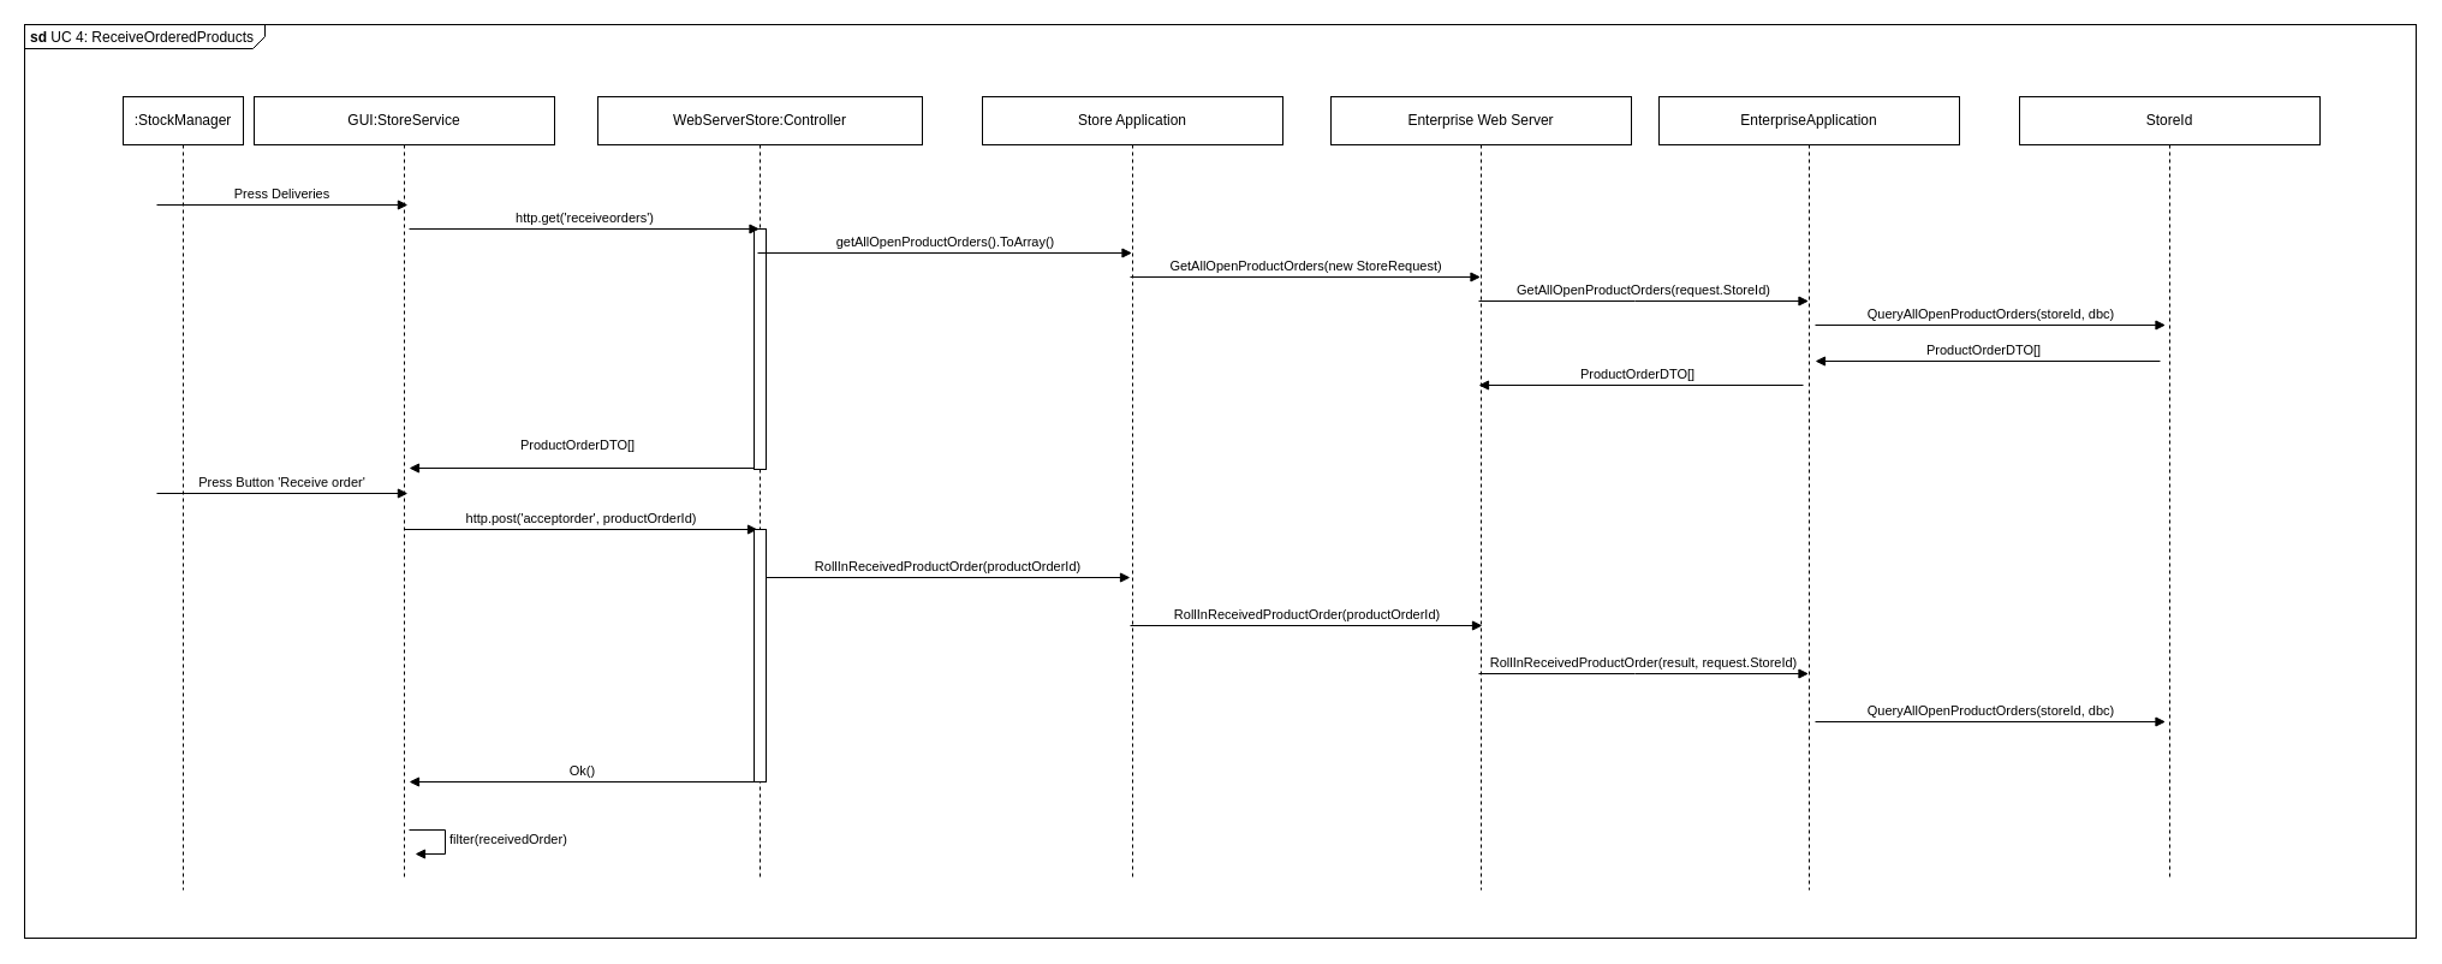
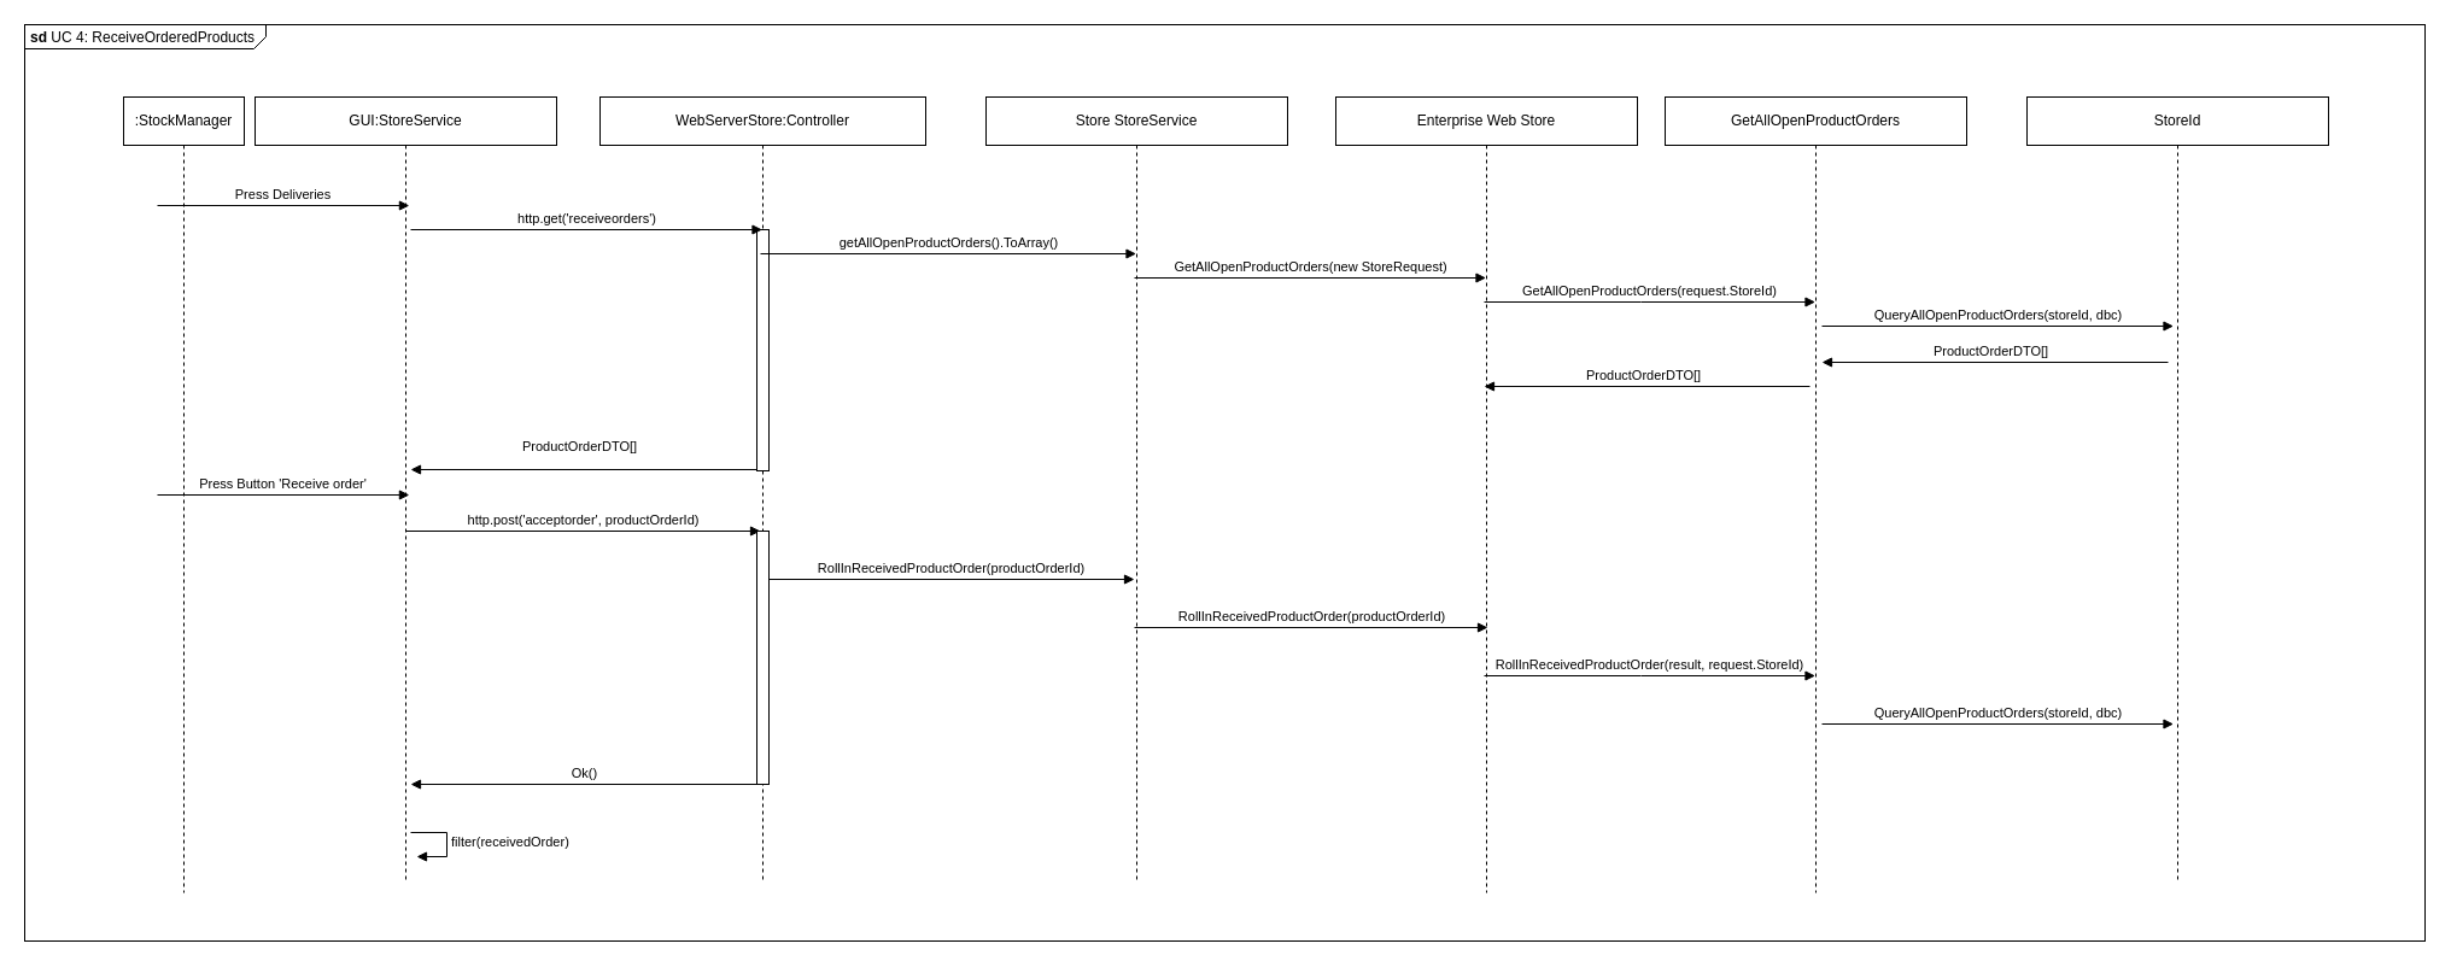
- <mxCell id="12" value="Store Application" style="shape=umlLifeline;perimeter=lifelinePerimeter;whiteSpace=wrap;html=1;container=1;collapsible=0;recursiveResize=0;outlineConnect=0;" parent="1" vertex="1"><mxGeometry x="817" y="80" width="250" height="650" as="geometry" /></mxCell>
+ <mxCell id="12" value="Store StoreService" style="shape=umlLifeline;perimeter=lifelinePerimeter;whiteSpace=wrap;html=1;container=1;collapsible=0;recursiveResize=0;outlineConnect=0;" parent="1" vertex="1"><mxGeometry x="817" y="80" width="250" height="650" as="geometry" /></mxCell>
- <mxCell id="15" value="Enterprise Web Server" style="shape=umlLifeline;perimeter=lifelinePerimeter;whiteSpace=wrap;html=1;container=1;collapsible=0;recursiveResize=0;outlineConnect=0;" parent="1" vertex="1"><mxGeometry x="1107" y="80" width="250" height="660" as="geometry" /></mxCell>
+ <mxCell id="15" value="Enterprise Web Store" style="shape=umlLifeline;perimeter=lifelinePerimeter;whiteSpace=wrap;html=1;container=1;collapsible=0;recursiveResize=0;outlineConnect=0;" parent="1" vertex="1"><mxGeometry x="1107" y="80" width="250" height="660" as="geometry" /></mxCell>
- <mxCell id="20" value="EnterpriseApplication" style="shape=umlLifeline;perimeter=lifelinePerimeter;whiteSpace=wrap;html=1;container=1;collapsible=0;recursiveResize=0;outlineConnect=0;" vertex="1" parent="1"><mxGeometry x="1380" y="80" width="250" height="660" as="geometry" /></mxCell>
+ <mxCell id="20" value="GetAllOpenProductOrders" style="shape=umlLifeline;perimeter=lifelinePerimeter;whiteSpace=wrap;html=1;container=1;collapsible=0;recursiveResize=0;outlineConnect=0;" vertex="1" parent="1"><mxGeometry x="1380" y="80" width="250" height="660" as="geometry" /></mxCell>
